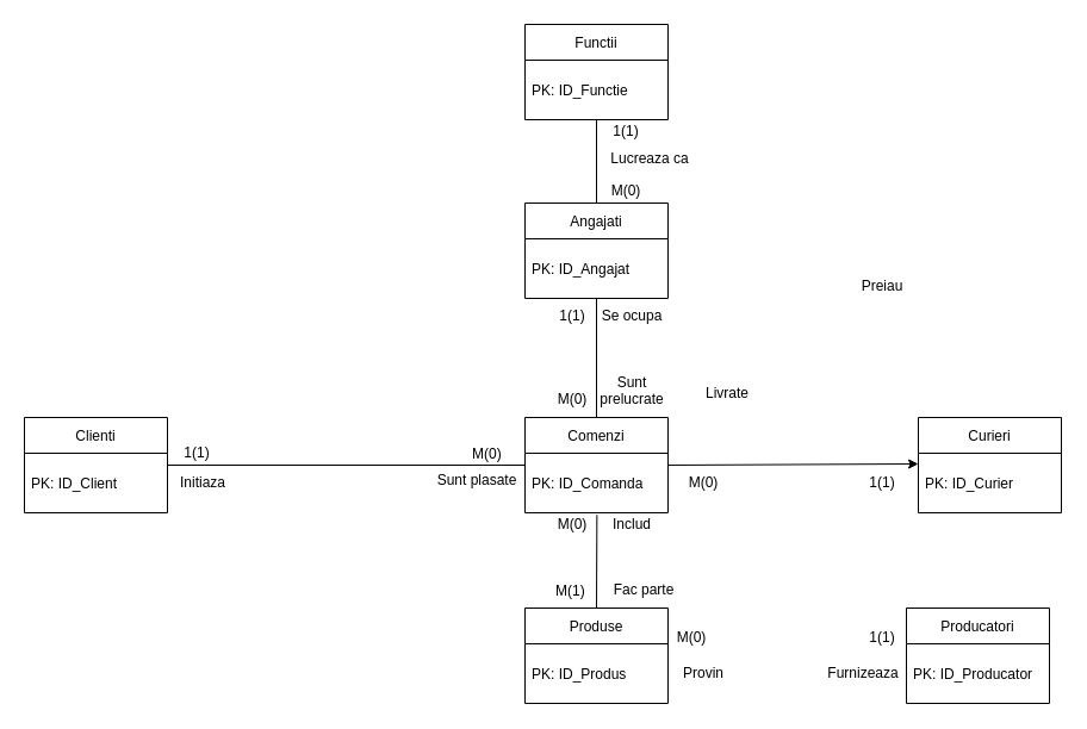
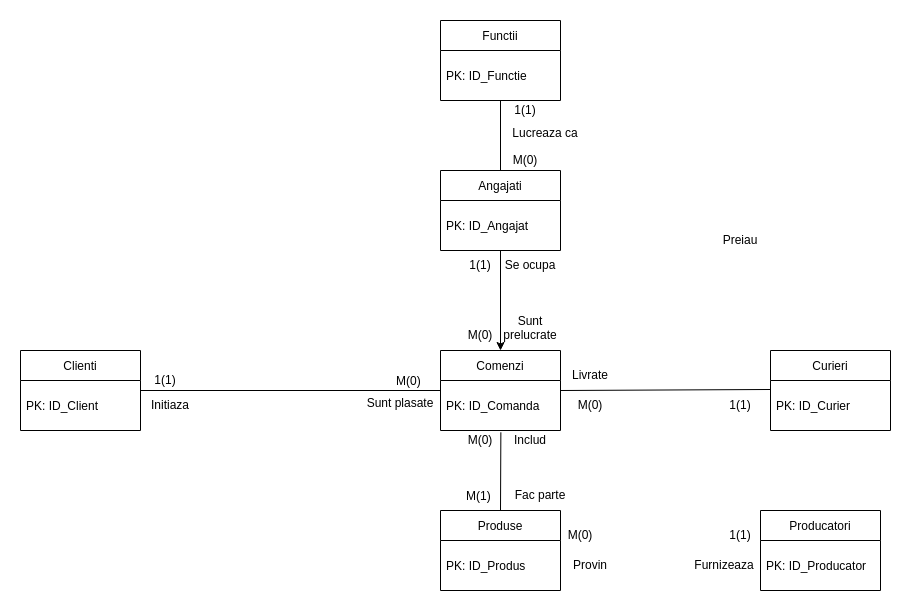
- <mxCell id="43" value="Livrate" style="text;html=1;strokeColor=none;fillColor=none;align=center;verticalAlign=middle;whiteSpace=wrap;rounded=0;" parent="1" vertex="1"><mxGeometry x="580" y="315" width="60" height="30" as="geometry" /></mxCell>
+ <mxCell id="43" value="Livrate" style="text;html=1;strokeColor=none;fillColor=none;align=center;verticalAlign=middle;whiteSpace=wrap;rounded=0;" parent="1" vertex="1"><mxGeometry x="560" y="360" width="60" height="30" as="geometry" /></mxCell>
- <mxCell id="15" value="" style="endArrow=none;html=1;rounded=0;exitX=0.5;exitY=1;exitDx=0;exitDy=0;exitPerimeter=0;entryX=0.5;entryY=0;entryDx=0;entryDy=0;" parent="1" source="14" target="2" edge="1"><mxGeometry width="50" height="50" relative="1" as="geometry"><mxPoint x="680" y="620" as="sourcePoint" /><mxPoint x="630" y="452" as="targetPoint" /></mxGeometry></mxCell>
+ <mxCell id="15" value="" style="endArrow=classic;html=1;rounded=0;exitX=0.5;exitY=1;exitDx=0;exitDy=0;exitPerimeter=0;entryX=0.5;entryY=0;entryDx=0;entryDy=0;" parent="1" source="14" target="2" edge="1"><mxGeometry width="50" height="50" relative="1" as="geometry"><mxPoint x="680" y="620" as="sourcePoint" /><mxPoint x="630" y="452" as="targetPoint" /></mxGeometry></mxCell>
- <mxCell id="37" value="" style="endArrow=classic;html=1;rounded=0;entryX=0;entryY=0.18;entryDx=0;entryDy=0;entryPerimeter=0;exitX=1;exitY=0.5;exitDx=0;exitDy=0;" parent="1" source="2" target="39" edge="1"><mxGeometry width="50" height="50" relative="1" as="geometry"><mxPoint x="680" y="710" as="sourcePoint" /><mxPoint x="810" y="700" as="targetPoint" /></mxGeometry></mxCell>
+ <mxCell id="37" value="" style="endArrow=none;html=1;rounded=0;entryX=0;entryY=0.18;entryDx=0;entryDy=0;entryPerimeter=0;exitX=1;exitY=0.5;exitDx=0;exitDy=0;" parent="1" source="2" target="39" edge="1"><mxGeometry width="50" height="50" relative="1" as="geometry"><mxPoint x="680" y="710" as="sourcePoint" /><mxPoint x="810" y="700" as="targetPoint" /></mxGeometry></mxCell>
